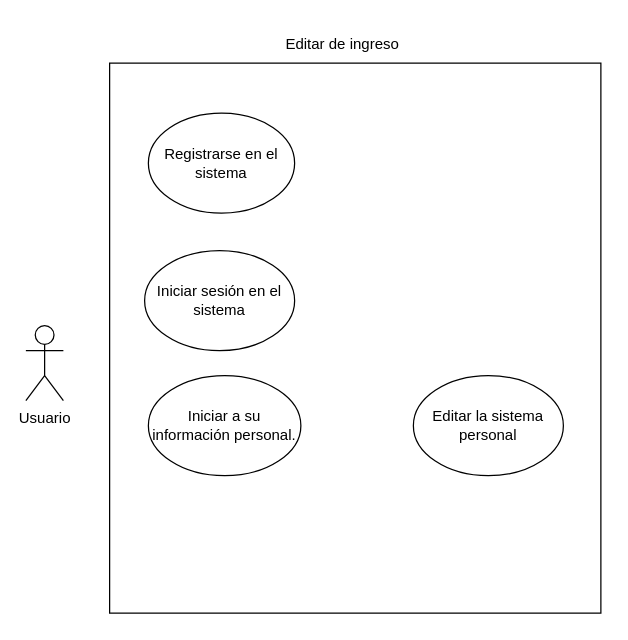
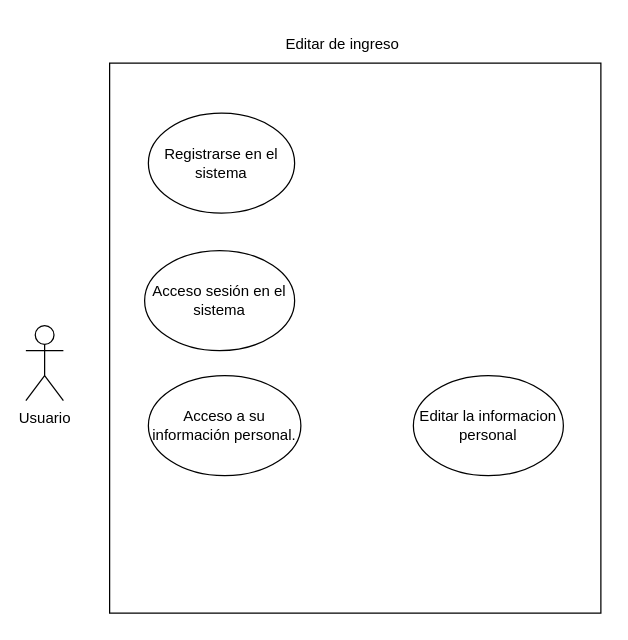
- <mxCell id="6" value="Iniciar sesión en el sistema" style="ellipse;whiteSpace=wrap;html=1;" vertex="1" parent="1"><mxGeometry x="115" y="200" width="120" height="80" as="geometry" /></mxCell>
+ <mxCell id="6" value="Acceso sesión en el sistema" style="ellipse;whiteSpace=wrap;html=1;" vertex="1" parent="1"><mxGeometry x="115" y="200" width="120" height="80" as="geometry" /></mxCell>
- <mxCell id="7" value="Iniciar a su información personal." style="ellipse;whiteSpace=wrap;html=1;" vertex="1" parent="1"><mxGeometry x="118" y="300" width="122" height="80" as="geometry" /></mxCell>
+ <mxCell id="7" value="Acceso a su información personal." style="ellipse;whiteSpace=wrap;html=1;" vertex="1" parent="1"><mxGeometry x="118" y="300" width="122" height="80" as="geometry" /></mxCell>
- <mxCell id="8" value="Editar la sistema personal" style="ellipse;whiteSpace=wrap;html=1;" vertex="1" parent="1"><mxGeometry x="330" y="300" width="120" height="80" as="geometry" /></mxCell>
+ <mxCell id="8" value="Editar la informacion personal" style="ellipse;whiteSpace=wrap;html=1;" vertex="1" parent="1"><mxGeometry x="330" y="300" width="120" height="80" as="geometry" /></mxCell>
